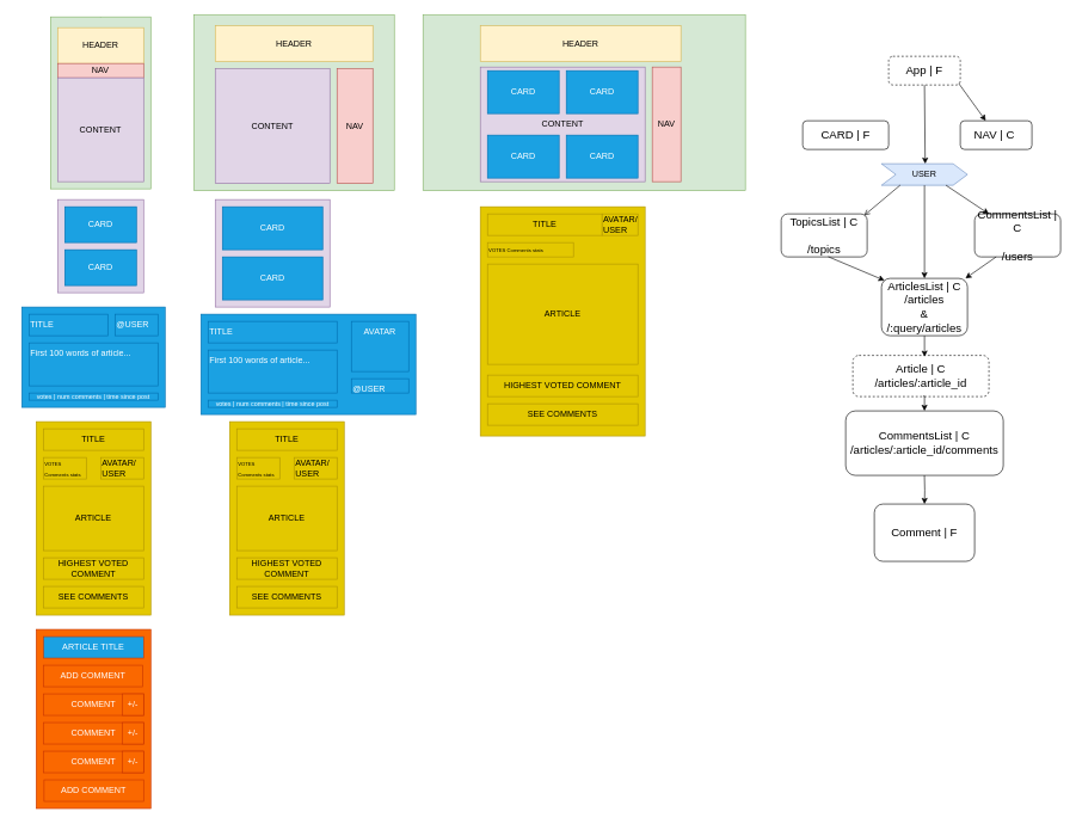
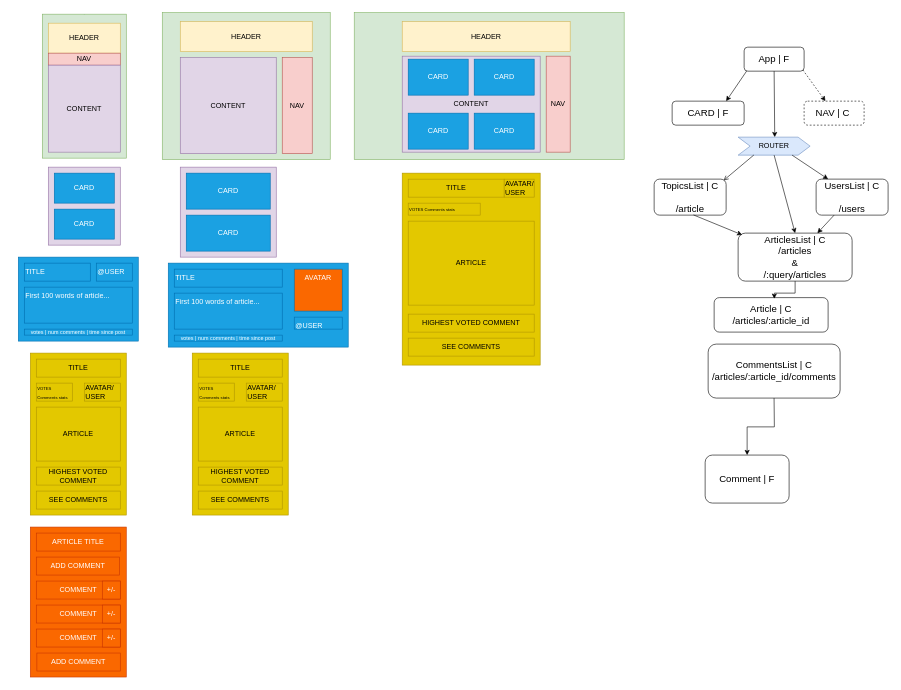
- <mxCell id="47" value="&lt;font color=&quot;#000000&quot;&gt;&lt;span style=&quot;font-size: 16px&quot;&gt;App | F&lt;/span&gt;&lt;/font&gt;" style="rounded=1;whiteSpace=wrap;html=1;labelBackgroundColor=none;fillColor=none;fontColor=#FFFFFF;align=center;dashed=1;" parent="1" vertex="1"><mxGeometry x="1240" y="78" width="100" height="40" as="geometry" /></mxCell>
+ <mxCell id="47" value="&lt;font color=&quot;#000000&quot;&gt;&lt;span style=&quot;font-size: 16px&quot;&gt;App | F&lt;/span&gt;&lt;/font&gt;" style="rounded=1;whiteSpace=wrap;html=1;labelBackgroundColor=none;fillColor=none;fontColor=#FFFFFF;align=center;" parent="1" vertex="1"><mxGeometry x="1240" y="78" width="100" height="40" as="geometry" /></mxCell>
- <mxCell id="50" value="" style="endArrow=classic;html=1;fontColor=#FFFFFF;exitX=0.978;exitY=0.946;exitDx=0;exitDy=0;exitPerimeter=0;" parent="1" source="47" target="49" edge="1"><mxGeometry width="50" height="50" relative="1" as="geometry"><mxPoint x="1340" y="118" as="sourcePoint" /><mxPoint x="1530" y="228" as="targetPoint" /></mxGeometry></mxCell>
+ <mxCell id="50" value="" style="endArrow=classic;html=1;fontColor=#FFFFFF;exitX=0.978;exitY=0.946;exitDx=0;exitDy=0;exitPerimeter=0;dashed=1;" parent="1" source="47" target="49" edge="1"><mxGeometry width="50" height="50" relative="1" as="geometry"><mxPoint x="1340" y="118" as="sourcePoint" /><mxPoint x="1530" y="228" as="targetPoint" /></mxGeometry></mxCell>
+ <mxCell id="51" value="" style="endArrow=classic;html=1;fontColor=#FFFFFF;exitX=0.044;exitY=0.988;exitDx=0;exitDy=0;exitPerimeter=0;entryX=0.75;entryY=0;entryDx=0;entryDy=0;" parent="1" source="47" target="48" edge="1"><mxGeometry width="50" height="50" relative="1" as="geometry"><mxPoint x="1241" y="116.92" as="sourcePoint" /><mxPoint x="1278.732" y="169.08" as="targetPoint" /></mxGeometry></mxCell>
- <mxCell id="49" value="&lt;font color=&quot;#000000&quot; style=&quot;font-size: 16px&quot;&gt;NAV | C&amp;nbsp;&lt;/font&gt;" style="rounded=1;whiteSpace=wrap;html=1;labelBackgroundColor=none;fillColor=none;fontColor=#FFFFFF;align=center;" parent="1" vertex="1"><mxGeometry x="1340" y="168" width="100" height="40" as="geometry" /></mxCell>
+ <mxCell id="49" value="&lt;font color=&quot;#000000&quot; style=&quot;font-size: 16px&quot;&gt;NAV | C&amp;nbsp;&lt;/font&gt;" style="rounded=1;whiteSpace=wrap;html=1;labelBackgroundColor=none;fillColor=none;fontColor=#FFFFFF;align=center;dashed=1;" parent="1" vertex="1"><mxGeometry x="1340" y="168" width="100" height="40" as="geometry" /></mxCell>
- <mxCell id="53" value="&lt;font color=&quot;#000000&quot;&gt;USER&lt;/font&gt;" style="shape=step;perimeter=stepPerimeter;whiteSpace=wrap;html=1;fixedSize=1;rounded=0;shadow=0;glass=0;sketch=0;fillColor=#dae8fc;align=center;strokeColor=#6c8ebf;" parent="1" vertex="1"><mxGeometry x="1230" y="228" width="120" height="30" as="geometry" /></mxCell>
+ <mxCell id="53" value="&lt;font color=&quot;#000000&quot;&gt;ROUTER&lt;/font&gt;" style="shape=step;perimeter=stepPerimeter;whiteSpace=wrap;html=1;fixedSize=1;rounded=0;shadow=0;glass=0;sketch=0;fillColor=#dae8fc;align=center;strokeColor=#6c8ebf;" parent="1" vertex="1"><mxGeometry x="1230" y="228" width="120" height="30" as="geometry" /></mxCell>
- <mxCell id="56" value="&lt;font color=&quot;#000000&quot; style=&quot;font-size: 16px&quot;&gt;TopicsList | C&lt;br&gt;&lt;br&gt;/topics&lt;br&gt;&lt;/font&gt;" style="rounded=1;whiteSpace=wrap;html=1;labelBackgroundColor=none;fillColor=none;fontColor=#FFFFFF;align=center;" parent="1" vertex="1"><mxGeometry x="1090" y="298" width="120" height="60" as="geometry" /></mxCell>
+ <mxCell id="56" value="&lt;font color=&quot;#000000&quot; style=&quot;font-size: 16px&quot;&gt;TopicsList | C&lt;br&gt;&lt;br&gt;/article&lt;br&gt;&lt;/font&gt;" style="rounded=1;whiteSpace=wrap;html=1;labelBackgroundColor=none;fillColor=none;fontColor=#FFFFFF;align=center;" parent="1" vertex="1"><mxGeometry x="1090" y="298" width="120" height="60" as="geometry" /></mxCell>
- <mxCell id="57" value="&lt;font color=&quot;#000000&quot; style=&quot;font-size: 16px&quot;&gt;CommentsList | C&lt;br&gt;&lt;br&gt;/users&lt;br&gt;&lt;/font&gt;" style="rounded=1;whiteSpace=wrap;html=1;labelBackgroundColor=none;fillColor=none;fontColor=#FFFFFF;align=center;" parent="1" vertex="1"><mxGeometry x="1360" y="298" width="120" height="60" as="geometry" /></mxCell>
+ <mxCell id="57" value="&lt;font color=&quot;#000000&quot; style=&quot;font-size: 16px&quot;&gt;UsersList | C&lt;br&gt;&lt;br&gt;/users&lt;br&gt;&lt;/font&gt;" style="rounded=1;whiteSpace=wrap;html=1;labelBackgroundColor=none;fillColor=none;fontColor=#FFFFFF;align=center;" parent="1" vertex="1"><mxGeometry x="1360" y="298" width="120" height="60" as="geometry" /></mxCell>
- <mxCell id="55" value="&lt;font color=&quot;#000000&quot; style=&quot;font-size: 16px&quot;&gt;ArticlesList | C&lt;br&gt;/articles&lt;br&gt;&amp;amp;&lt;br&gt;/:query/articles&lt;br&gt;&lt;/font&gt;" style="rounded=1;whiteSpace=wrap;html=1;labelBackgroundColor=none;fillColor=none;fontColor=#FFFFFF;align=center;" parent="1" vertex="1"><mxGeometry x="1230" y="388" width="120" height="80" as="geometry" /></mxCell>
+ <mxCell id="55" value="&lt;font color=&quot;#000000&quot; style=&quot;font-size: 16px&quot;&gt;ArticlesList | C&lt;br&gt;/articles&lt;br&gt;&amp;amp;&lt;br&gt;/:query/articles&lt;br&gt;&lt;/font&gt;" style="rounded=1;whiteSpace=wrap;html=1;labelBackgroundColor=none;fillColor=none;fontColor=#FFFFFF;align=center;" parent="1" vertex="1"><mxGeometry x="1230" y="388" width="190" height="80" as="geometry" /></mxCell>
- <mxCell id="26" value="AVATAR" style="whiteSpace=wrap;html=1;fillColor=#1ba1e2;horizontal=1;verticalAlign=top;align=center;strokeColor=#006EAF;fontColor=#ffffff;" parent="1" vertex="1"><mxGeometry x="490" y="448" width="80" height="70" as="geometry" /></mxCell>
+ <mxCell id="26" value="AVATAR" style="whiteSpace=wrap;html=1;fillColor=#fa6800;horizontal=1;verticalAlign=top;align=center;strokeColor=#006EAF;fontColor=#ffffff;" parent="1" vertex="1"><mxGeometry x="490" y="448" width="80" height="70" as="geometry" /></mxCell>
- <mxCell id="61" value="&lt;font color=&quot;#000000&quot; style=&quot;font-size: 16px&quot;&gt;Article | C&lt;br&gt;/articles/:article_id&lt;br&gt;&lt;/font&gt;" style="rounded=1;whiteSpace=wrap;html=1;labelBackgroundColor=none;fillColor=none;fontColor=#FFFFFF;align=center;dashed=1;" parent="1" vertex="1"><mxGeometry x="1190" y="495.5" width="190" height="57.5" as="geometry" /></mxCell>
+ <mxCell id="61" value="&lt;font color=&quot;#000000&quot; style=&quot;font-size: 16px&quot;&gt;Article | C&lt;br&gt;/articles/:article_id&lt;br&gt;&lt;/font&gt;" style="rounded=1;whiteSpace=wrap;html=1;labelBackgroundColor=none;fillColor=none;fontColor=#FFFFFF;align=center;" parent="1" vertex="1"><mxGeometry x="1190" y="495.5" width="190" height="57.5" as="geometry" /></mxCell>
- <mxCell id="65" value="" style="edgeStyle=orthogonalEdgeStyle;rounded=0;orthogonalLoop=1;jettySize=auto;html=1;fontColor=#FFFFFF;entryX=0.5;entryY=0;entryDx=0;entryDy=0;exitX=0.517;exitY=0.989;exitDx=0;exitDy=0;exitPerimeter=0;" parent="1" target="62" edge="1" source="61"><mxGeometry relative="1" as="geometry"><mxPoint x="1290" y="558" as="sourcePoint" /><mxPoint x="1290" y="535.5" as="targetPoint" /></mxGeometry></mxCell>
- <mxCell id="63" value="&lt;font color=&quot;#000000&quot; style=&quot;font-size: 16px&quot;&gt;Comment | F&lt;br&gt;&lt;/font&gt;" style="rounded=1;whiteSpace=wrap;html=1;labelBackgroundColor=none;fillColor=none;fontColor=#FFFFFF;align=center;" parent="1" vertex="1"><mxGeometry x="1220" y="703" width="140" height="80" as="geometry" /></mxCell>
+ <mxCell id="63" value="&lt;font color=&quot;#000000&quot; style=&quot;font-size: 16px&quot;&gt;Comment | F&lt;br&gt;&lt;/font&gt;" style="rounded=1;whiteSpace=wrap;html=1;labelBackgroundColor=none;fillColor=none;fontColor=#FFFFFF;align=center;" parent="1" vertex="1"><mxGeometry x="1175" y="758" width="140" height="80" as="geometry" /></mxCell>
- <mxCell id="79" value="ARTICLE TITLE" style="whiteSpace=wrap;html=1;rounded=0;shadow=0;glass=0;sketch=0;fillColor=#1ba1e2;fontColor=#ffffff;align=center;strokeColor=#C73500;" parent="1" vertex="1"><mxGeometry x="60" y="888" width="140" height="30" as="geometry" /></mxCell>
+ <mxCell id="79" value="ARTICLE TITLE" style="whiteSpace=wrap;html=1;rounded=0;shadow=0;glass=0;sketch=0;fillColor=#fa6800;fontColor=#ffffff;align=center;strokeColor=#C73500;" parent="1" vertex="1"><mxGeometry x="60" y="888" width="140" height="30" as="geometry" /></mxCell>
